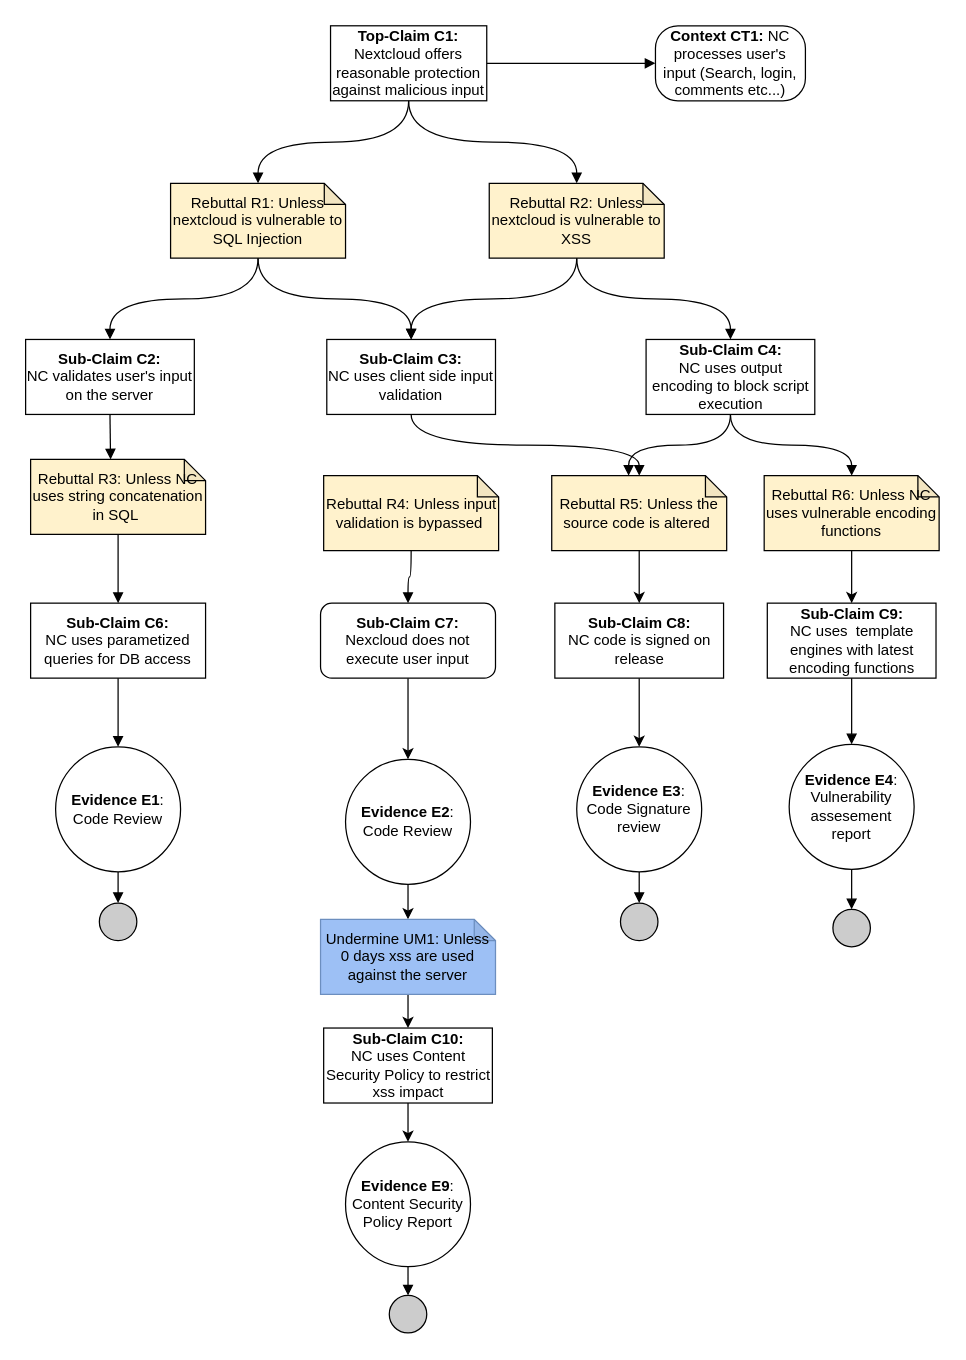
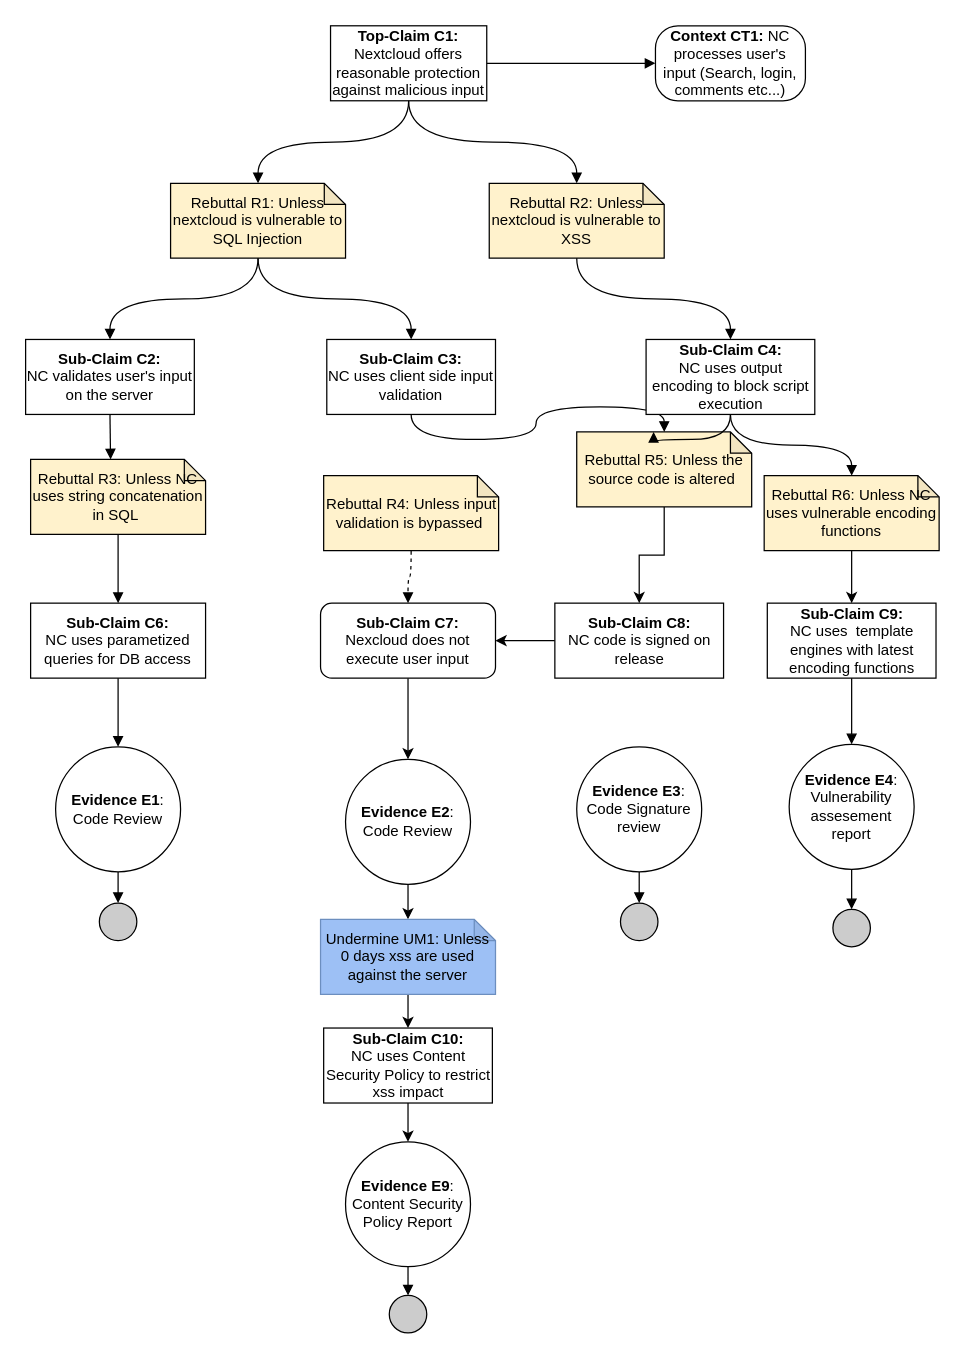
- <mxCell id="6" style="edgeStyle=orthogonalEdgeStyle;curved=1;rounded=0;orthogonalLoop=1;jettySize=auto;html=1;endArrow=block;endFill=1;exitX=0.5;exitY=1;exitDx=0;exitDy=0;exitPerimeter=0;" parent="1" source="7" target="9" edge="1"><mxGeometry relative="1" as="geometry" /></mxCell>
- <mxCell id="22" value="Rebuttal R5: Unless the source code is altered&amp;nbsp;" style="shape=note;whiteSpace=wrap;html=1;backgroundOutline=1;darkOpacity=0.05;size=17;fillColor=#FFF2CC;" parent="1" vertex="1"><mxGeometry x="441" y="380" width="140" height="60" as="geometry" /></mxCell>
+ <mxCell id="22" value="Rebuttal R5: Unless the source code is altered&amp;nbsp;" style="shape=note;whiteSpace=wrap;html=1;backgroundOutline=1;darkOpacity=0.05;size=17;fillColor=#FFF2CC;" parent="1" vertex="1"><mxGeometry x="461" y="345" width="140" height="60" as="geometry" /></mxCell>
- <mxCell id="10" style="edgeStyle=orthogonalEdgeStyle;curved=1;rounded=0;orthogonalLoop=1;jettySize=auto;html=1;exitX=0.5;exitY=1;exitDx=0;exitDy=0;exitPerimeter=0;entryX=0.5;entryY=0;entryDx=0;entryDy=0;endArrow=block;endFill=1;" parent="1" source="11" target="13" edge="1"><mxGeometry relative="1" as="geometry" /></mxCell>
+ <mxCell id="10" style="edgeStyle=orthogonalEdgeStyle;curved=1;rounded=0;orthogonalLoop=1;jettySize=auto;html=1;exitX=0.5;exitY=1;exitDx=0;exitDy=0;exitPerimeter=0;entryX=0.5;entryY=0;entryDx=0;entryDy=0;endArrow=block;endFill=1;dashed=1;" parent="1" source="11" target="13" edge="1"><mxGeometry relative="1" as="geometry" /></mxCell>
- <mxCell id="23" value="" style="edgeStyle=orthogonalEdgeStyle;rounded=0;orthogonalLoop=1;jettySize=auto;html=1;" parent="1" source="24" target="26" edge="1"><mxGeometry relative="1" as="geometry" /></mxCell>
+ <mxCell id="23" value="" style="edgeStyle=orthogonalEdgeStyle;rounded=0;orthogonalLoop=1;jettySize=auto;html=1;" parent="1" source="24" target="13" edge="1"><mxGeometry relative="1" as="geometry" /></mxCell>
